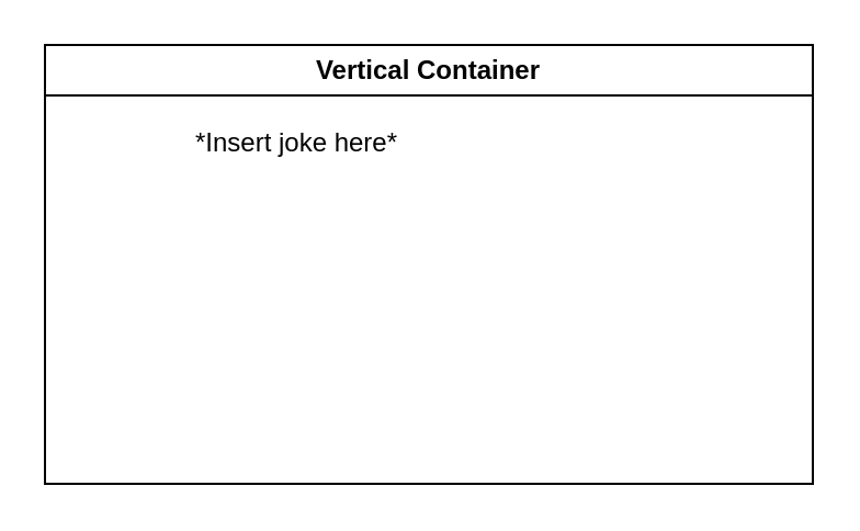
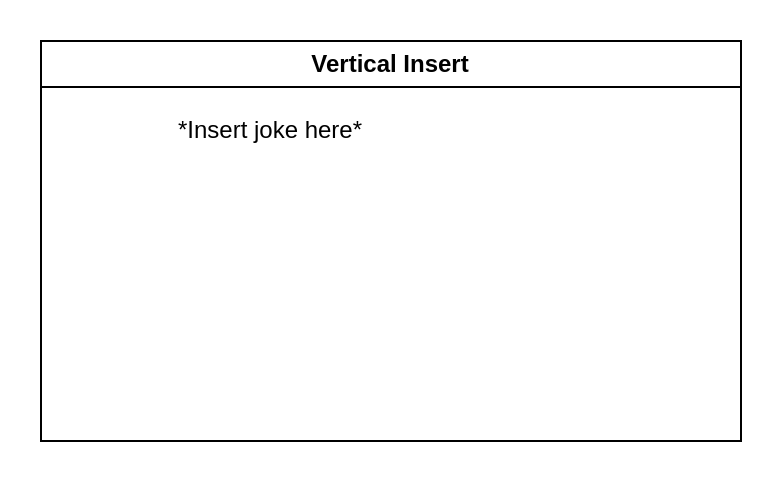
- <mxCell id="2" value="Vertical Container" style="swimlane;whiteSpace=wrap;html=1;" vertex="1" parent="1"><mxGeometry x="20" y="20" width="350" height="200" as="geometry" /></mxCell>
+ <mxCell id="2" value="Vertical Insert" style="swimlane;whiteSpace=wrap;html=1;" vertex="1" parent="1"><mxGeometry x="20" y="20" width="350" height="200" as="geometry" /></mxCell>
